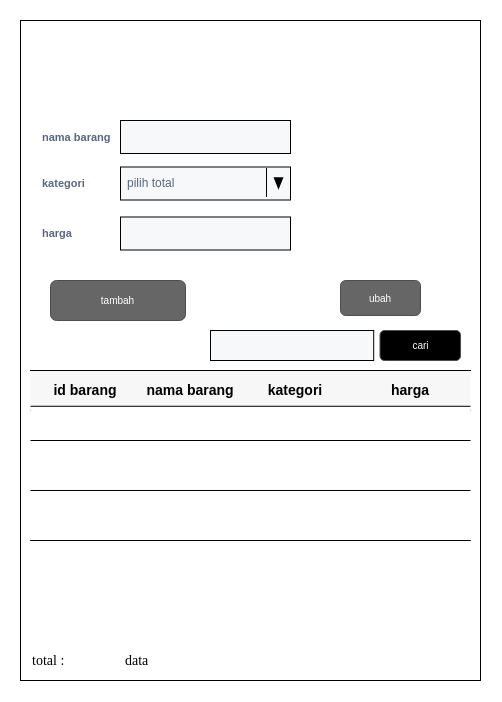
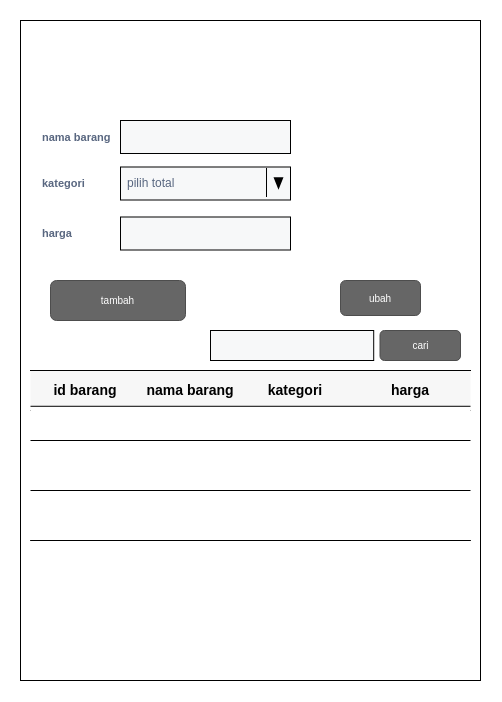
- <mxCell id="29" value="cari" style="rounded=1;html=1;shadow=0;dashed=0;whiteSpace=wrap;fontSize=10;fillColor=#000000;align=center;strokeColor=#4D4D4D;fontColor=#ffffff;comic=0;" vertex="1" parent="27"><mxGeometry x="169.5" width="80.5" height="30" as="geometry" /></mxCell>
+ <mxCell id="29" value="cari" style="rounded=1;html=1;shadow=0;dashed=0;whiteSpace=wrap;fontSize=10;fillColor=#666666;align=center;strokeColor=#4D4D4D;fontColor=#ffffff;comic=0;" vertex="1" parent="27"><mxGeometry x="169.5" width="80.5" height="30" as="geometry" /></mxCell>
- <mxCell id="25" value="total :&amp;nbsp;" style="text;html=1;points=[];align=left;verticalAlign=top;spacingTop=-4;fontSize=14;fontFamily=Verdana" vertex="1" parent="24"><mxGeometry width="50" height="20" as="geometry" /></mxCell>
- <mxCell id="26" value="data" style="text;html=1;points=[];align=left;verticalAlign=top;spacingTop=-4;fontSize=14;fontFamily=Verdana" vertex="1" parent="24"><mxGeometry x="92.75" width="40" height="20" as="geometry" /></mxCell>
